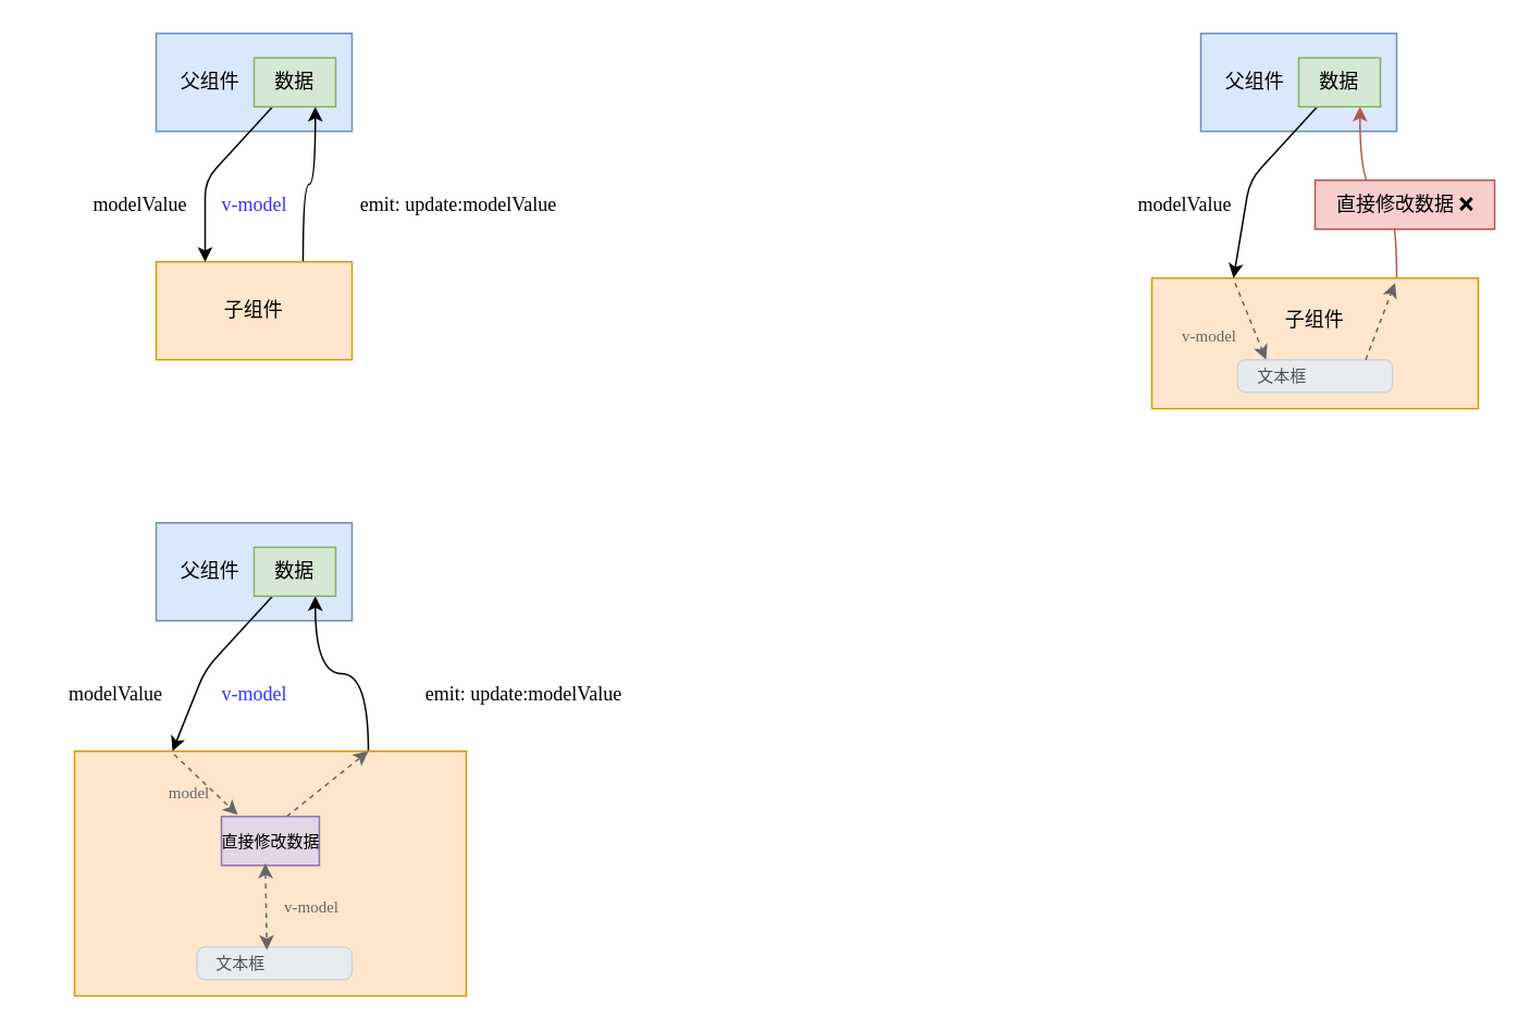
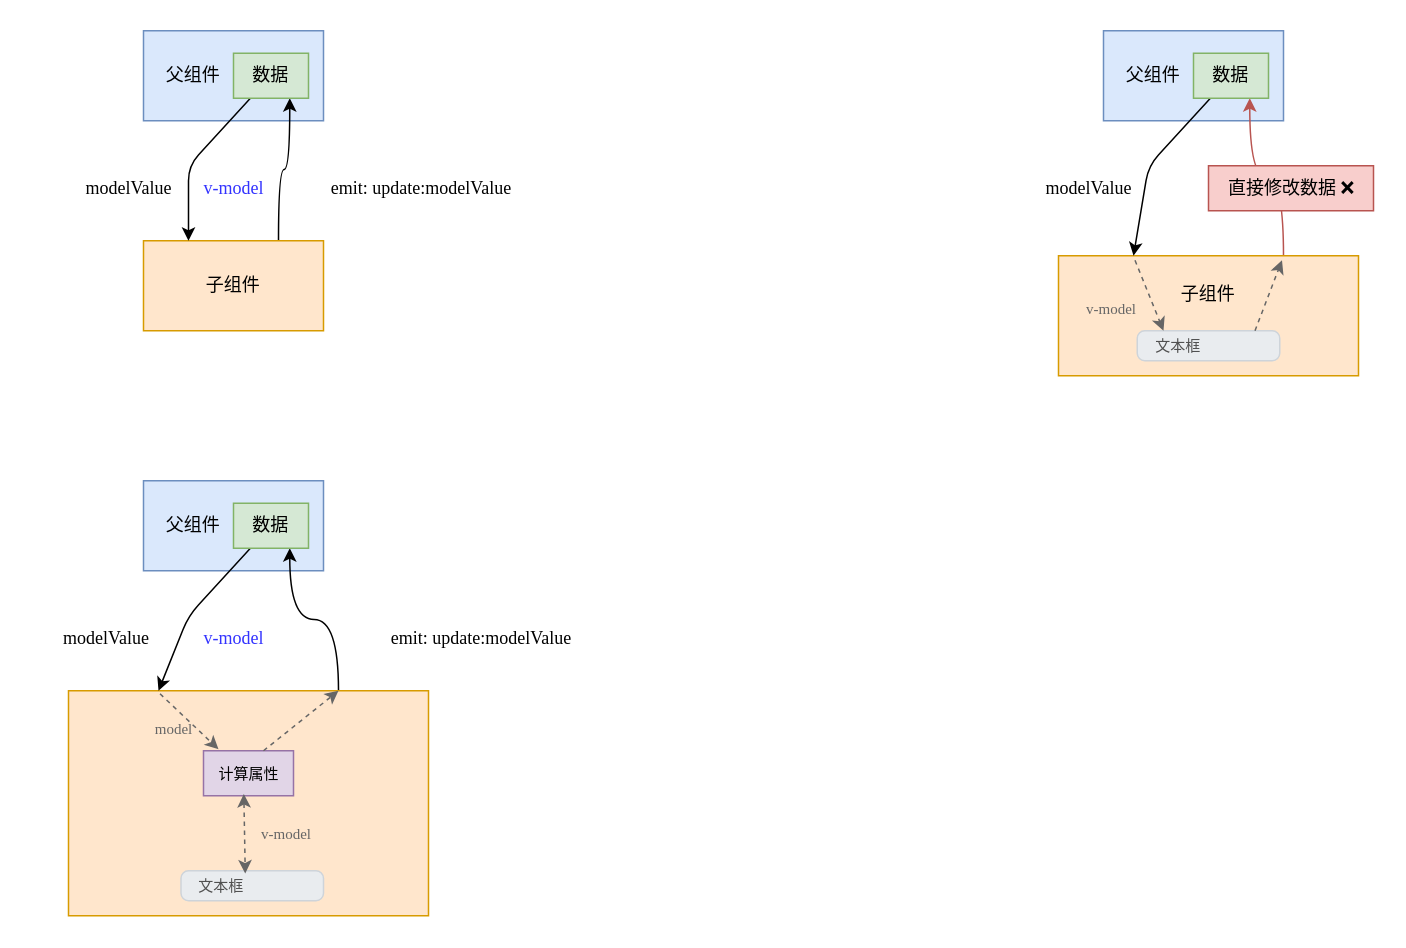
- <mxCell id="31" value="直接修改数据" style="text;html=1;align=center;verticalAlign=middle;resizable=0;points=[];autosize=1;strokeColor=#9673a6;fillColor=#e1d5e7;fontSize=10;fontFamily=Roboto Mono;" vertex="1" parent="1"><mxGeometry x="135" y="500" width="60" height="30" as="geometry" /></mxCell>
+ <mxCell id="31" value="计算属性" style="text;html=1;align=center;verticalAlign=middle;resizable=0;points=[];autosize=1;strokeColor=#9673a6;fillColor=#e1d5e7;fontSize=10;fontFamily=Roboto Mono;" vertex="1" parent="1"><mxGeometry x="135" y="500" width="60" height="30" as="geometry" /></mxCell>
